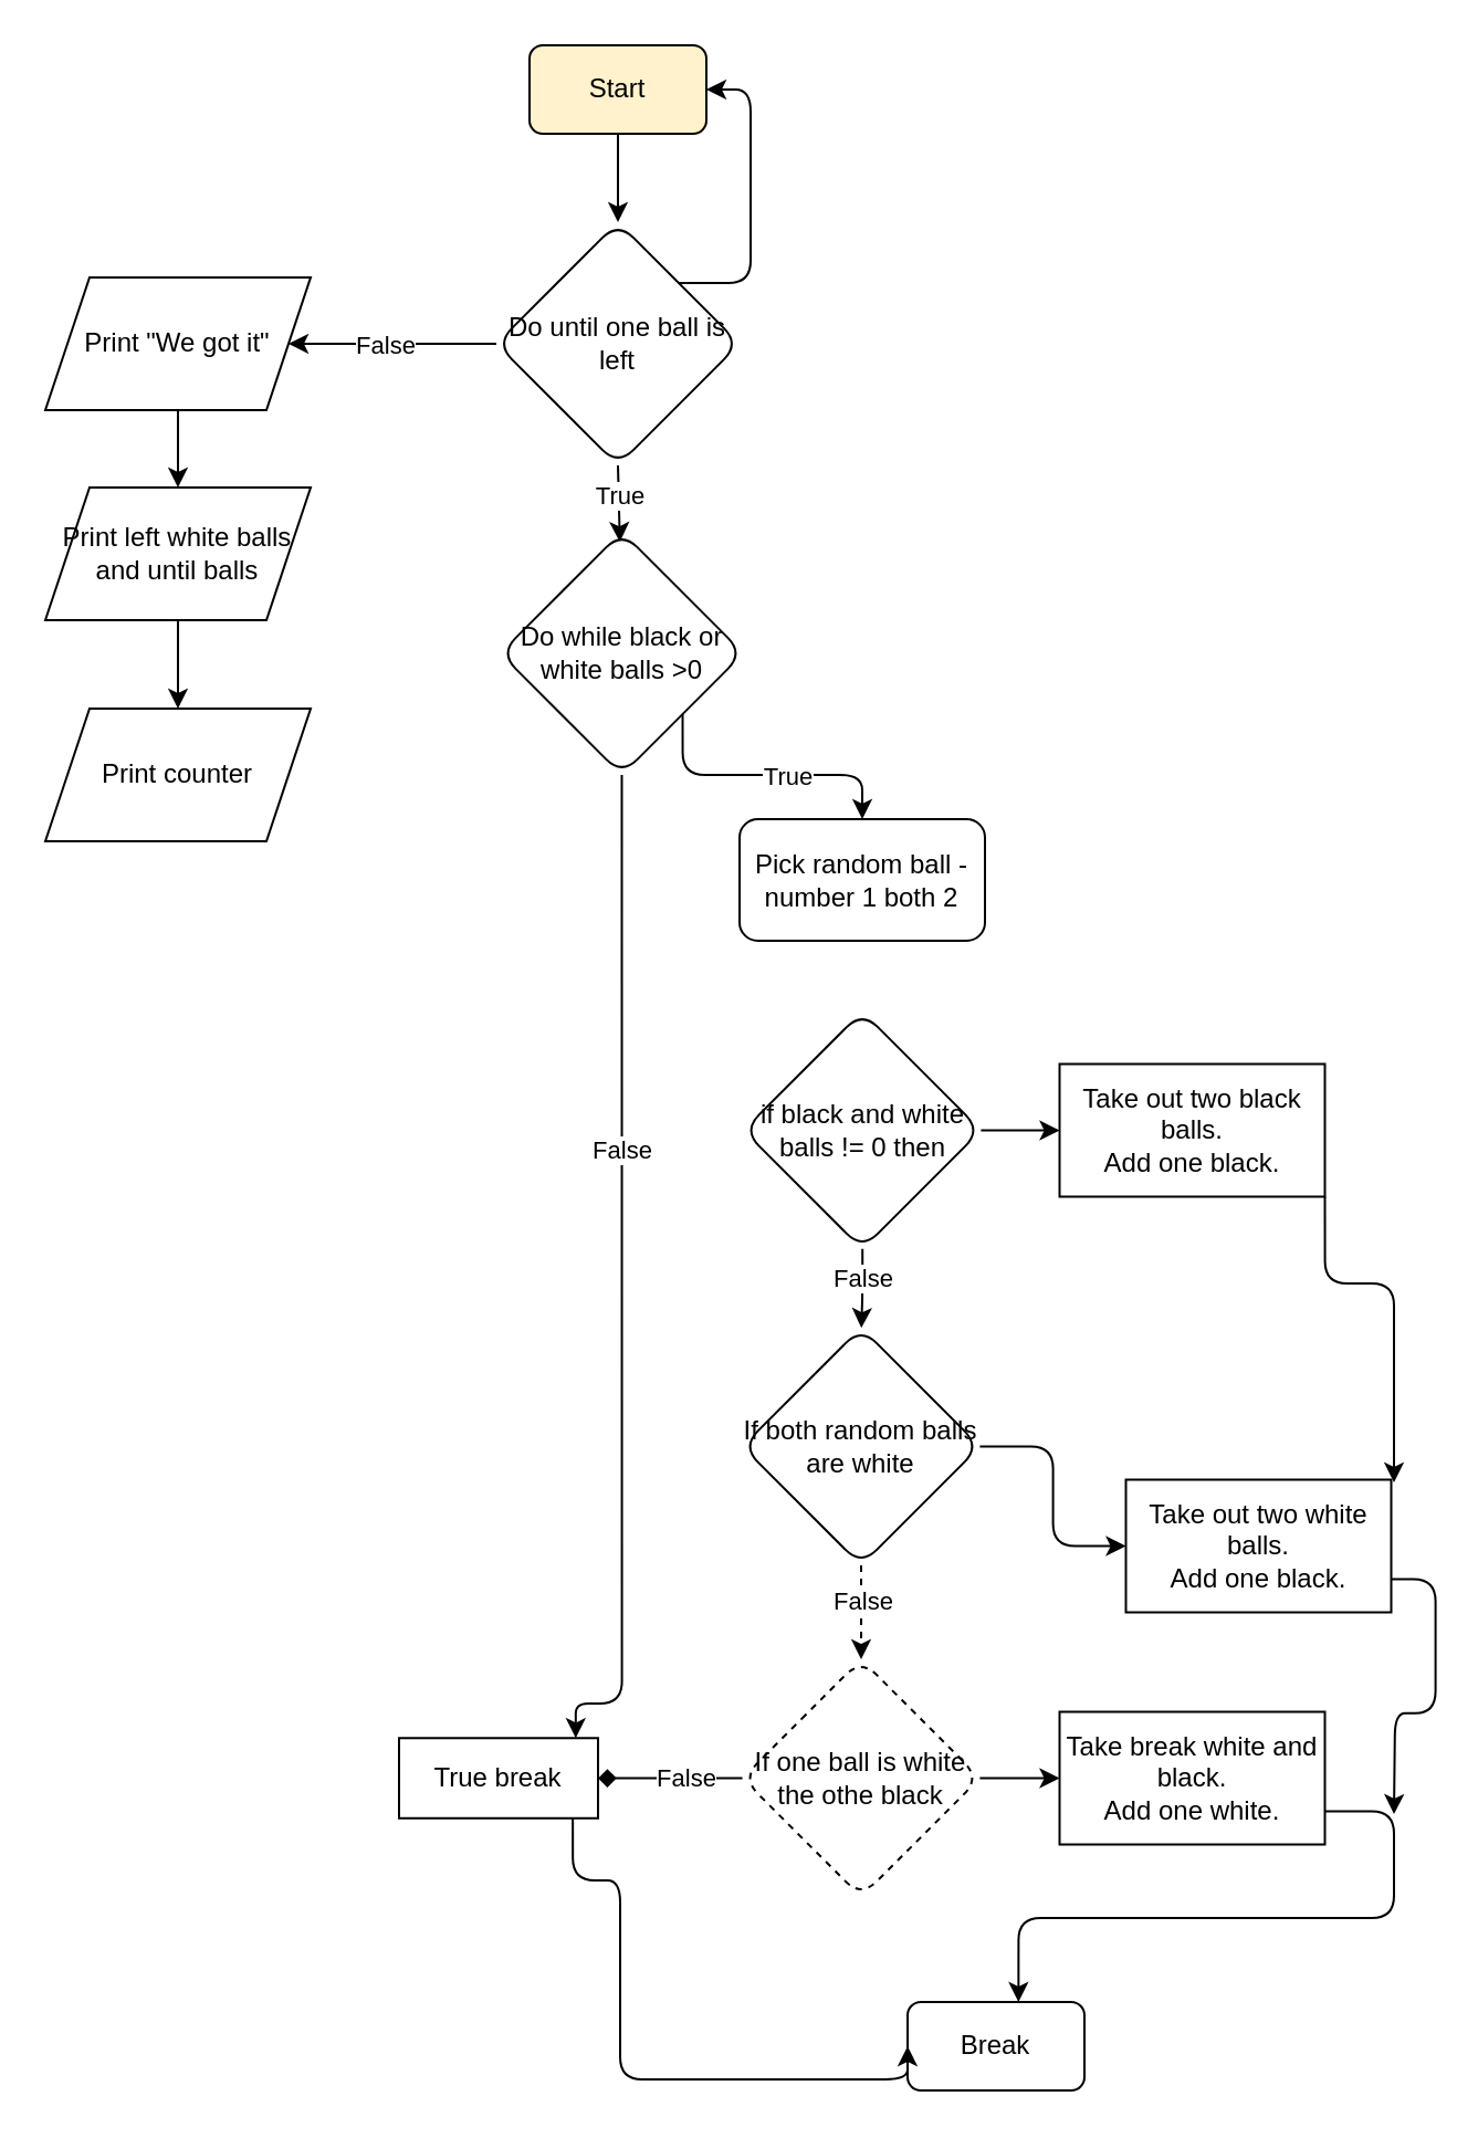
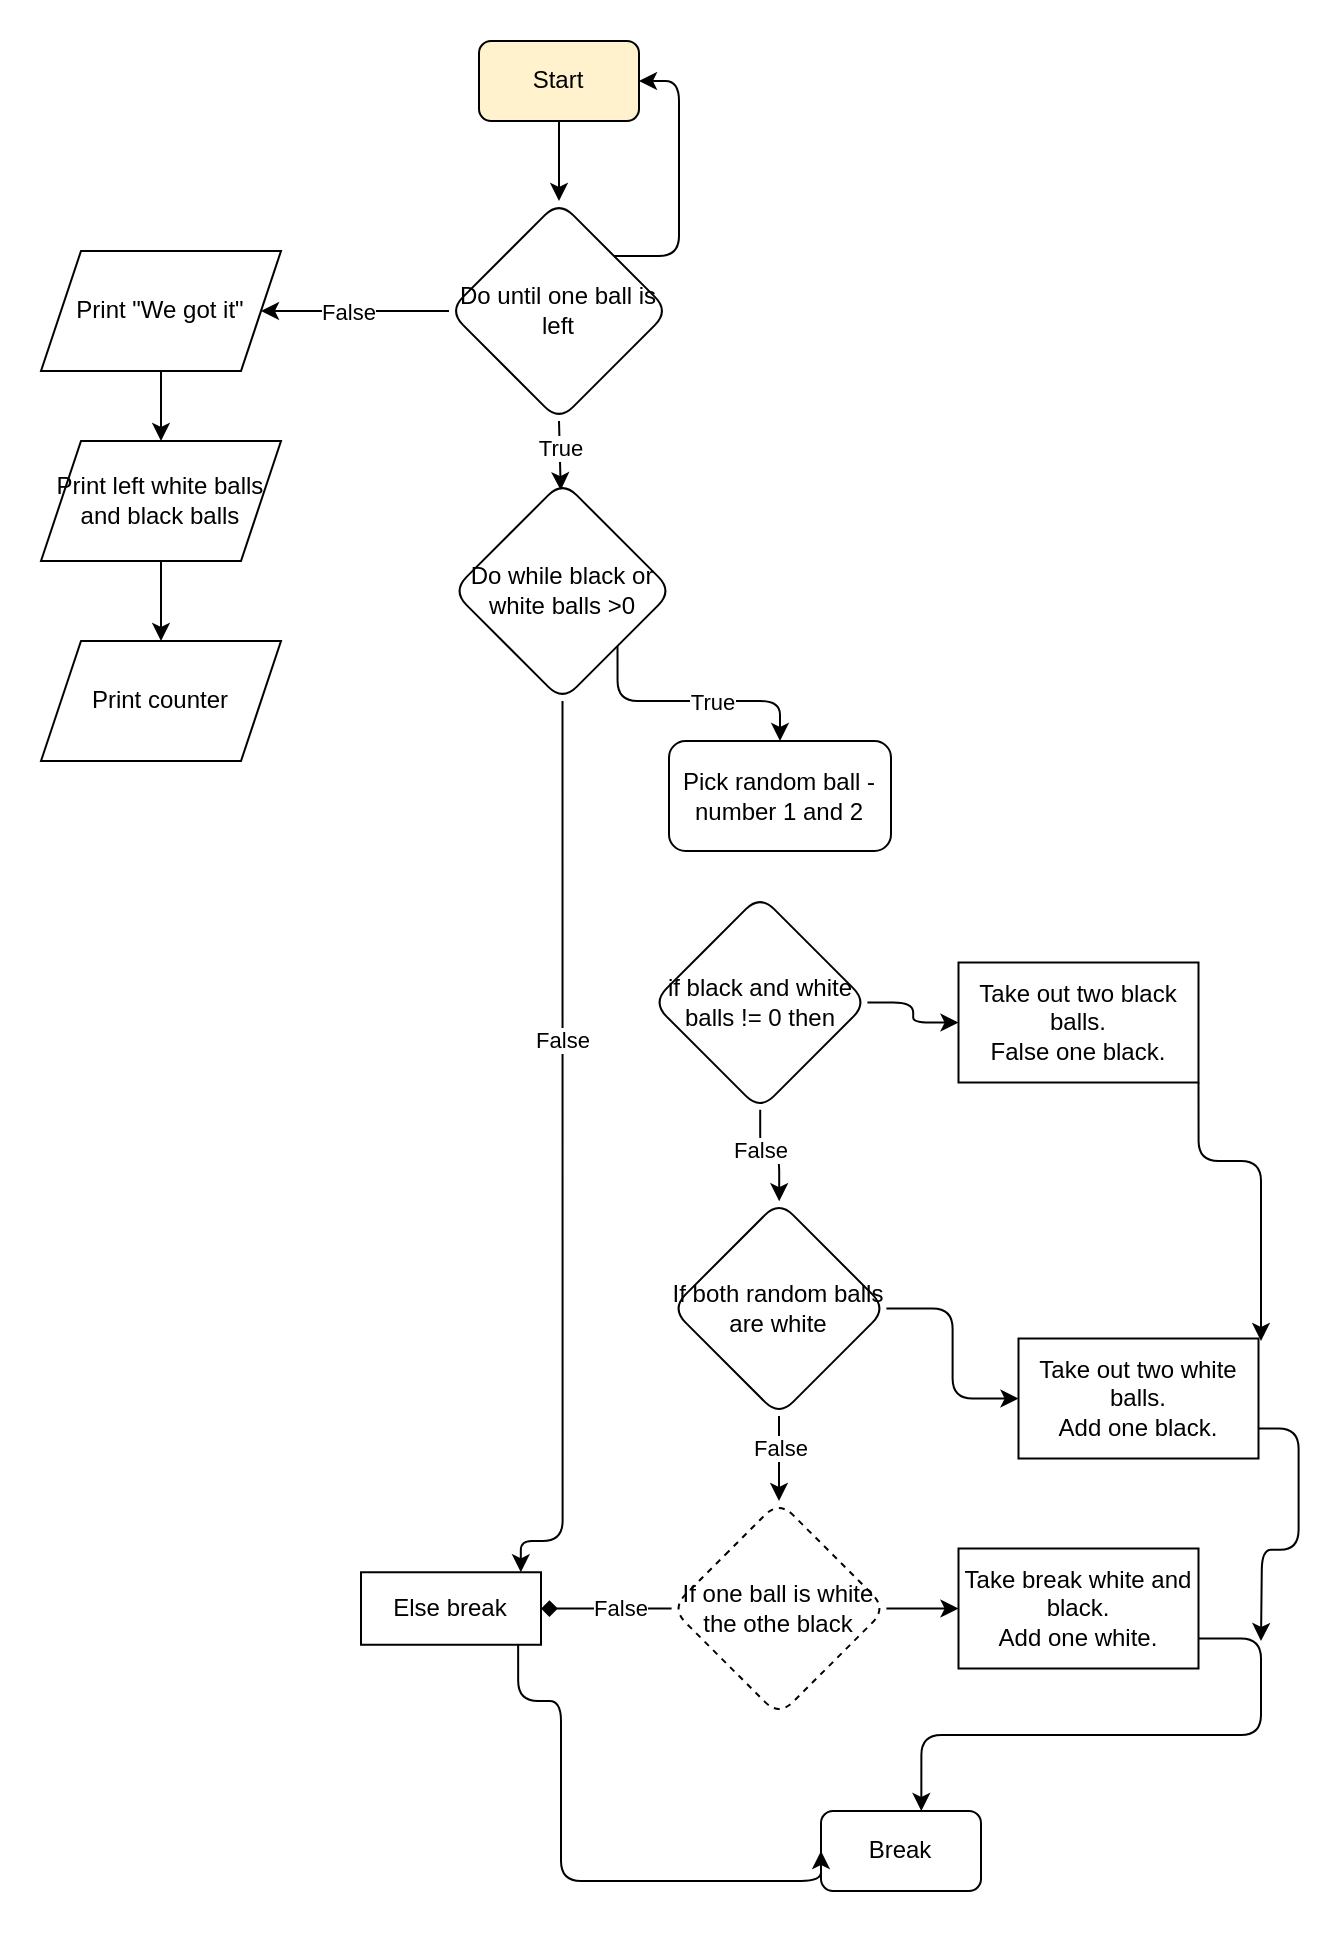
- <mxCell id="41" value="Print left white balls and until balls" style="shape=parallelogram;perimeter=parallelogramPerimeter;whiteSpace=wrap;html=1;fixedSize=1;rounded=0;shadow=0;sketch=0;fillColor=#ffffff;" parent="1" vertex="1"><mxGeometry x="20" y="220" width="120" height="60" as="geometry" /></mxCell>
+ <mxCell id="41" value="Print left white balls and black balls" style="shape=parallelogram;perimeter=parallelogramPerimeter;whiteSpace=wrap;html=1;fixedSize=1;rounded=0;shadow=0;sketch=0;fillColor=#ffffff;" parent="1" vertex="1"><mxGeometry x="20" y="220" width="120" height="60" as="geometry" /></mxCell>
- <mxCell id="16" value="Pick random ball - number 1 both 2" style="whiteSpace=wrap;html=1;rounded=1;shadow=0;sketch=0;" parent="1" vertex="1"><mxGeometry x="334" y="370" width="111" height="55" as="geometry" /></mxCell>
+ <mxCell id="16" value="Pick random ball - number 1 and 2" style="whiteSpace=wrap;html=1;rounded=1;shadow=0;sketch=0;" parent="1" vertex="1"><mxGeometry x="334" y="370" width="111" height="55" as="geometry" /></mxCell>
- <mxCell id="20" value="if black and white balls != 0 then" style="rhombus;whiteSpace=wrap;html=1;rounded=1;shadow=0;sketch=0;" parent="1" vertex="1"><mxGeometry x="335.75" y="457" width="107.5" height="107.5" as="geometry" /></mxCell>
+ <mxCell id="20" value="if black and white balls != 0 then" style="rhombus;whiteSpace=wrap;html=1;rounded=1;shadow=0;sketch=0;" parent="1" vertex="1"><mxGeometry x="325.75" y="447" width="107.5" height="107.5" as="geometry" /></mxCell>
- <mxCell id="22" value="&lt;div&gt;Take out two black balls.&lt;/div&gt;&lt;div&gt;Add one black.&lt;br&gt;&lt;/div&gt;" style="whiteSpace=wrap;html=1;rounded=0;shadow=0;sketch=0;" parent="1" vertex="1"><mxGeometry x="478.75" y="480.75" width="120" height="60" as="geometry" /></mxCell>
+ <mxCell id="22" value="&lt;div&gt;Take out two black balls.&lt;/div&gt;&lt;div&gt;False one black.&lt;br&gt;&lt;/div&gt;" style="whiteSpace=wrap;html=1;rounded=0;shadow=0;sketch=0;" parent="1" vertex="1"><mxGeometry x="478.75" y="480.75" width="120" height="60" as="geometry" /></mxCell>
- <mxCell id="24" value="" style="edgeStyle=orthogonalEdgeStyle;rounded=1;orthogonalLoop=1;jettySize=auto;html=1;dashed=1;" parent="1" source="26" target="32" edge="1"><mxGeometry relative="1" as="geometry" /></mxCell>
+ <mxCell id="24" value="" style="edgeStyle=orthogonalEdgeStyle;rounded=1;orthogonalLoop=1;jettySize=auto;html=1;" parent="1" source="26" target="32" edge="1"><mxGeometry relative="1" as="geometry" /></mxCell>
- <mxCell id="37" value="True break" style="rounded=0;whiteSpace=wrap;html=1;shadow=0;sketch=0;fillColor=#ffffff;" parent="1" vertex="1"><mxGeometry x="180" y="785.63" width="90" height="36.25" as="geometry" /></mxCell>
+ <mxCell id="37" value="Else break" style="rounded=0;whiteSpace=wrap;html=1;shadow=0;sketch=0;fillColor=#ffffff;" parent="1" vertex="1"><mxGeometry x="180" y="785.63" width="90" height="36.25" as="geometry" /></mxCell>
